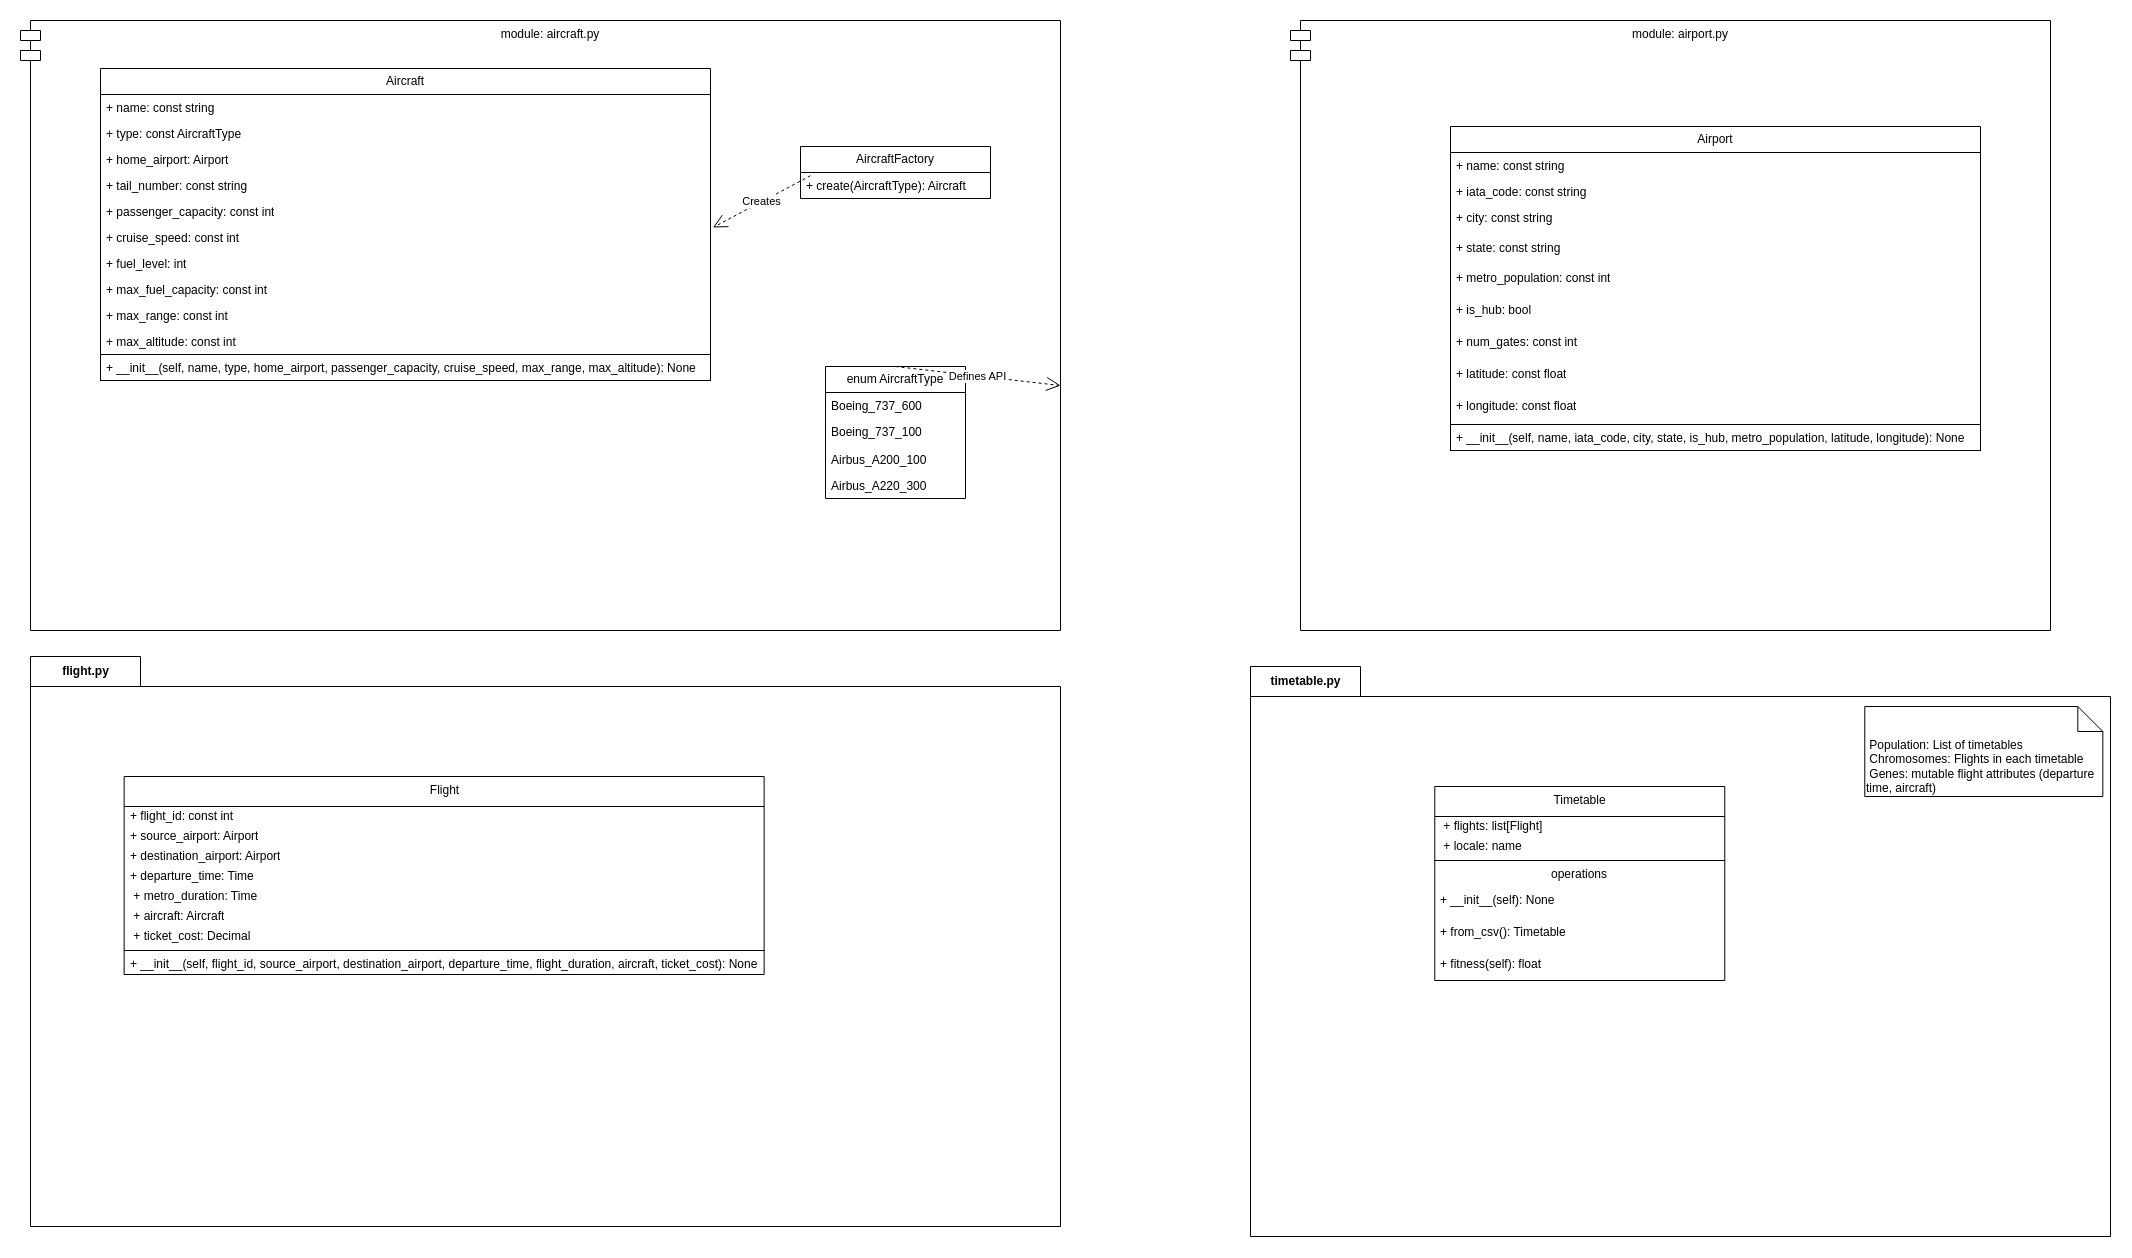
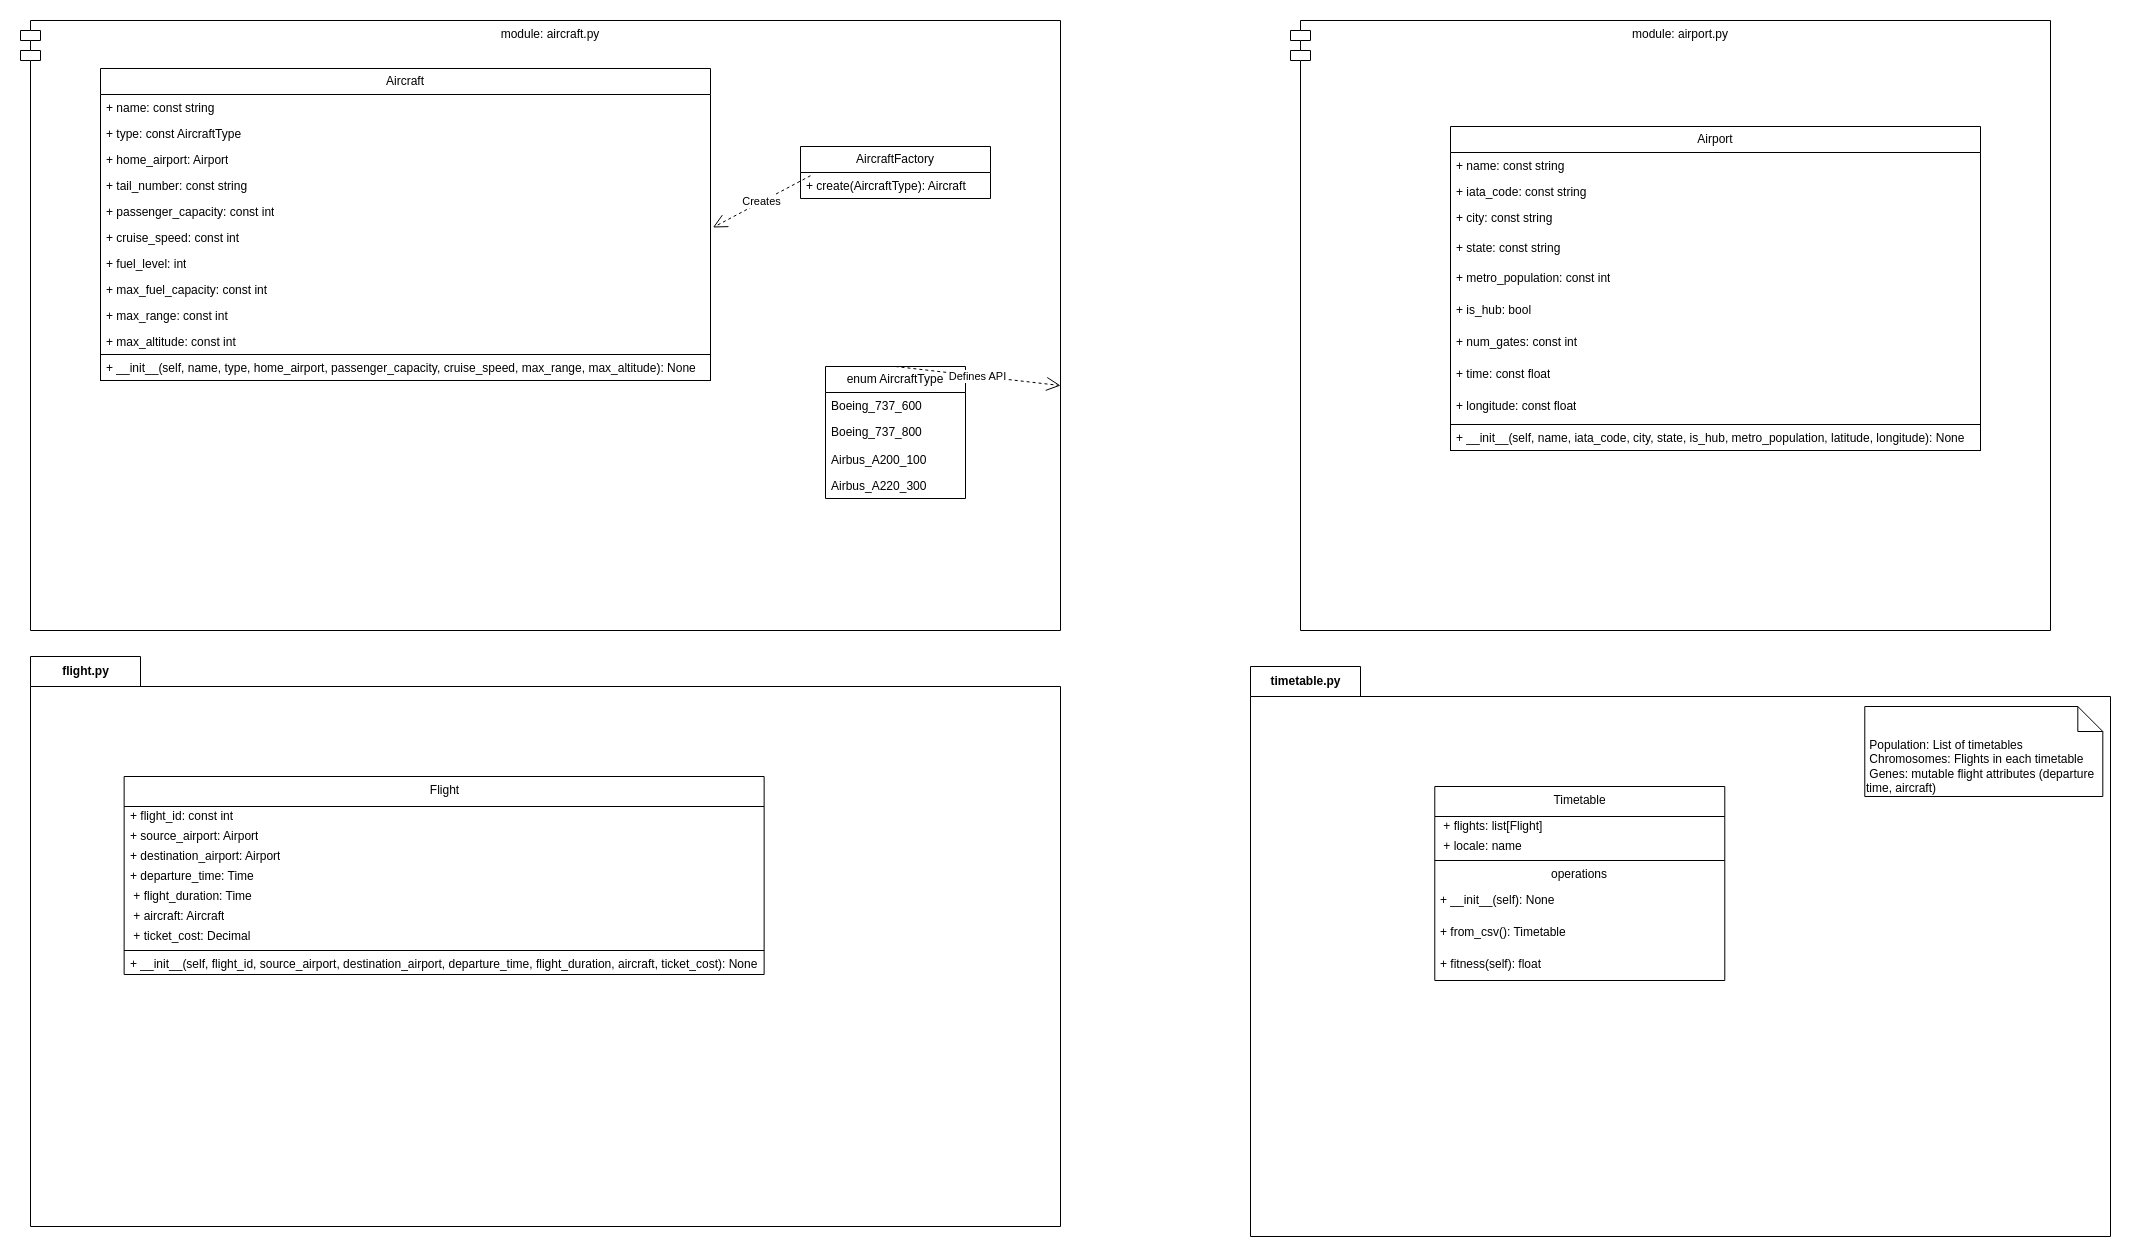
- <mxCell id="24" value="+ latitude: const float" style="text;strokeColor=none;fillColor=none;align=left;verticalAlign=top;spacingLeft=4;spacingRight=4;overflow=hidden;rotatable=0;points=[[0,0.5],[1,0.5]];portConstraint=eastwest;whiteSpace=wrap;html=1;" parent="16" vertex="1"><mxGeometry y="234" width="530" height="32" as="geometry" /></mxCell>
+ <mxCell id="24" value="+ time: const float" style="text;strokeColor=none;fillColor=none;align=left;verticalAlign=top;spacingLeft=4;spacingRight=4;overflow=hidden;rotatable=0;points=[[0,0.5],[1,0.5]];portConstraint=eastwest;whiteSpace=wrap;html=1;" parent="16" vertex="1"><mxGeometry y="234" width="530" height="32" as="geometry" /></mxCell>
- <mxCell id="29" value="Boeing_737_100" style="text;strokeColor=none;fillColor=none;align=left;verticalAlign=top;spacingLeft=4;spacingRight=4;overflow=hidden;rotatable=0;points=[[0,0.5],[1,0.5]];portConstraint=eastwest;whiteSpace=wrap;html=1;" parent="27" vertex="1"><mxGeometry y="52" width="140" height="28" as="geometry" /></mxCell>
+ <mxCell id="29" value="Boeing_737_800" style="text;strokeColor=none;fillColor=none;align=left;verticalAlign=top;spacingLeft=4;spacingRight=4;overflow=hidden;rotatable=0;points=[[0,0.5],[1,0.5]];portConstraint=eastwest;whiteSpace=wrap;html=1;" parent="27" vertex="1"><mxGeometry y="52" width="140" height="28" as="geometry" /></mxCell>
- <mxCell id="43" value="&amp;nbsp;+ metro_duration: Time" style="text;html=1;strokeColor=none;fillColor=none;align=left;verticalAlign=middle;spacingLeft=4;spacingRight=4;overflow=hidden;rotatable=0;points=[[0,0.5],[1,0.5]];portConstraint=eastwest;" parent="38" vertex="1"><mxGeometry y="110" width="640" height="20" as="geometry" /></mxCell>
+ <mxCell id="43" value="&amp;nbsp;+ flight_duration: Time" style="text;html=1;strokeColor=none;fillColor=none;align=left;verticalAlign=middle;spacingLeft=4;spacingRight=4;overflow=hidden;rotatable=0;points=[[0,0.5],[1,0.5]];portConstraint=eastwest;" parent="38" vertex="1"><mxGeometry y="110" width="640" height="20" as="geometry" /></mxCell>
